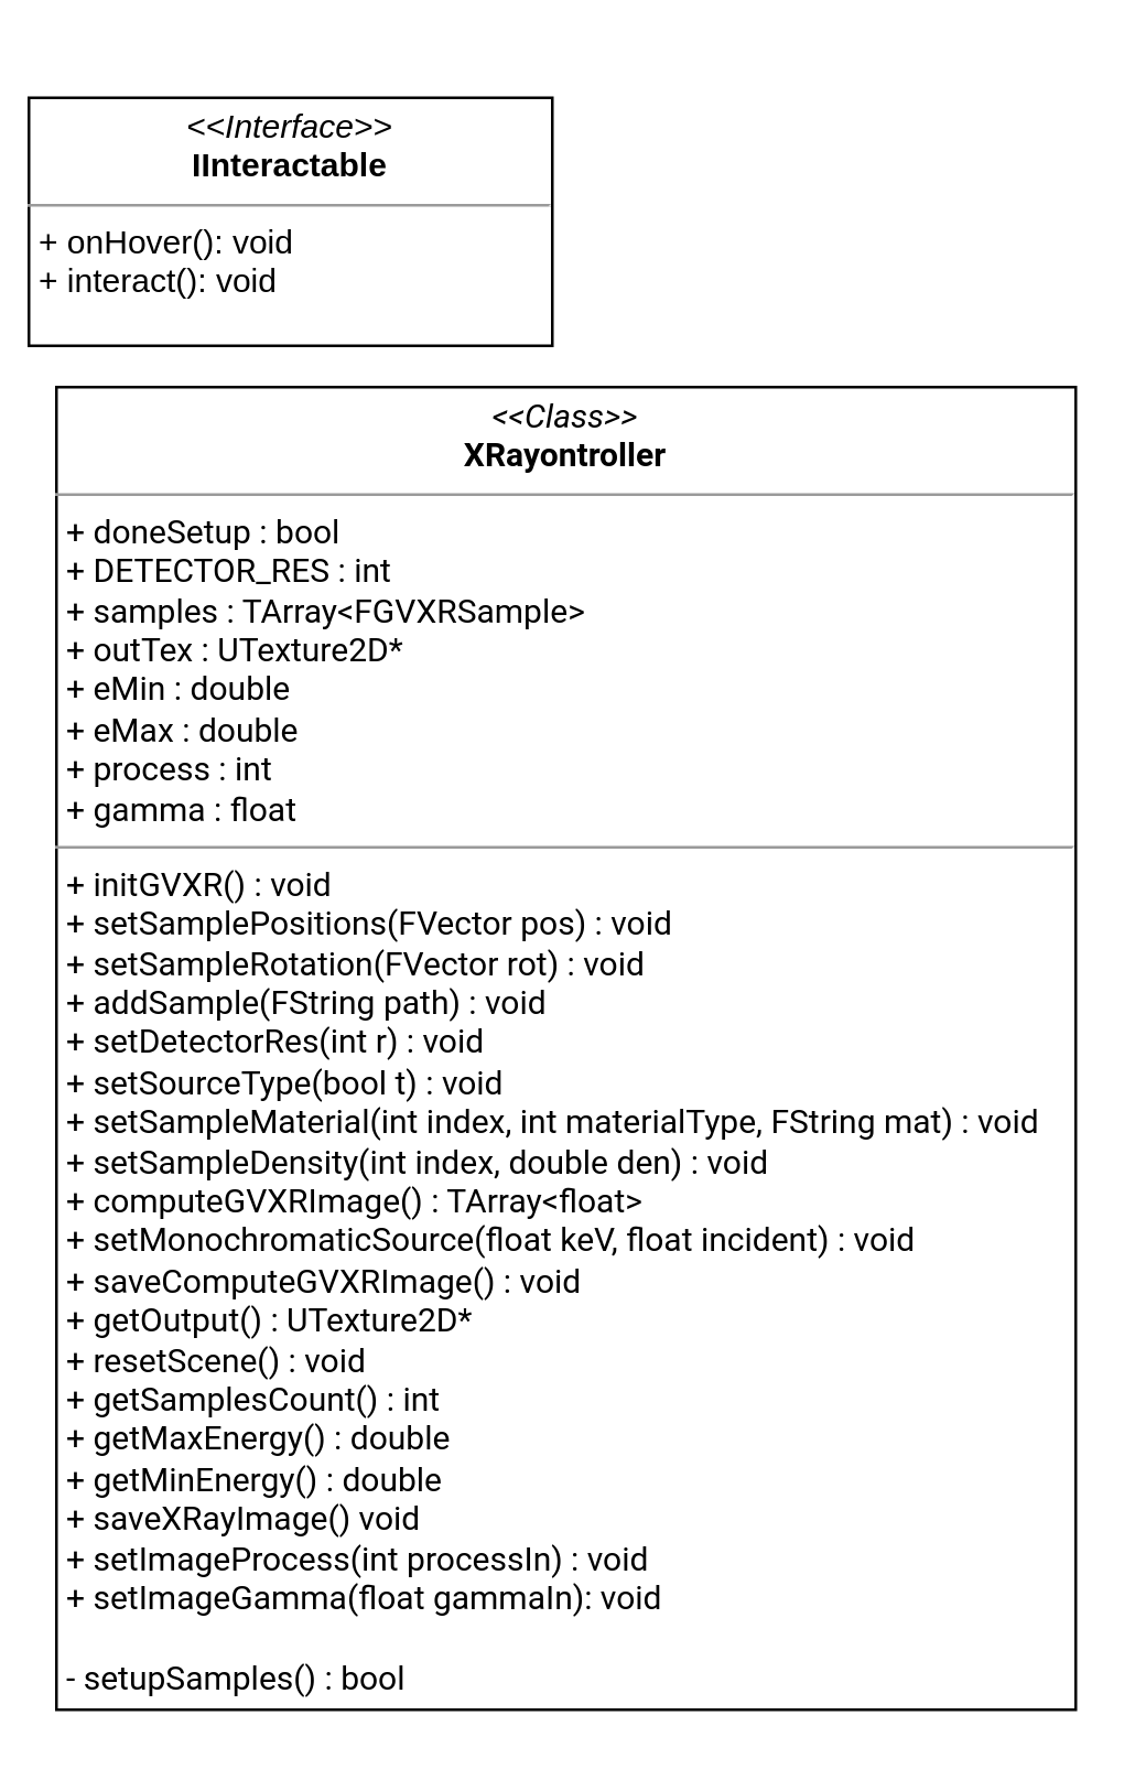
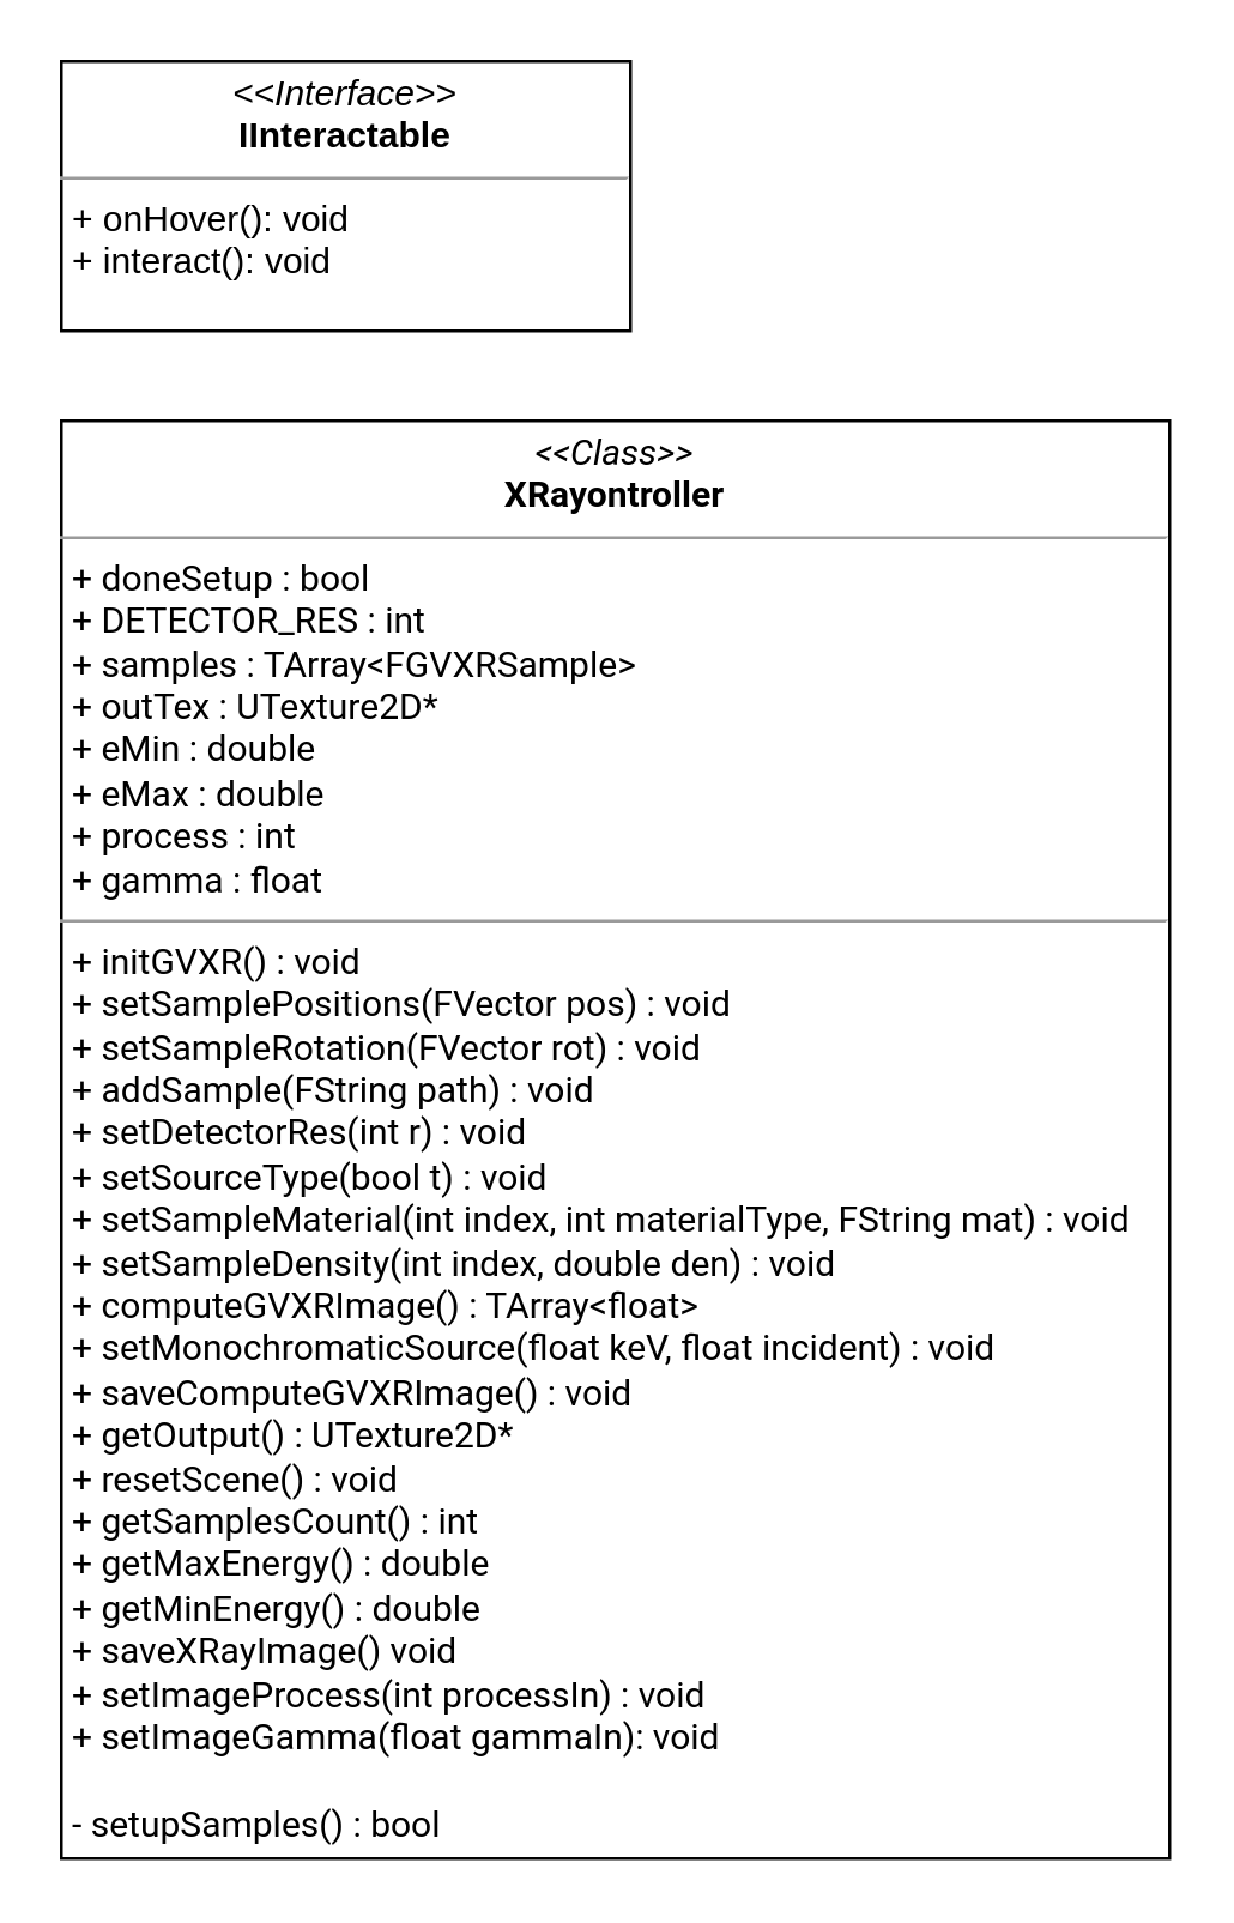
- <mxCell id="2" value="&lt;p style=&quot;margin:0px;margin-top:4px;text-align:center;&quot;&gt;&lt;i&gt;&amp;lt;&amp;lt;Interface&amp;gt;&amp;gt;&lt;/i&gt;&lt;br&gt;&lt;b&gt;IInteractable&lt;/b&gt;&lt;/p&gt;&lt;hr size=&quot;1&quot;&gt;&lt;p style=&quot;margin:0px;margin-left:4px;&quot;&gt;+ onHover(): void&lt;br&gt;+ interact(): void&lt;/p&gt;" style="verticalAlign=top;align=left;overflow=fill;fontSize=12;fontFamily=Helvetica;html=1;" parent="1" vertex="1"><mxGeometry x="10" y="35" width="190" height="90" as="geometry" /></mxCell>
+ <mxCell id="2" value="&lt;p style=&quot;margin:0px;margin-top:4px;text-align:center;&quot;&gt;&lt;i&gt;&amp;lt;&amp;lt;Interface&amp;gt;&amp;gt;&lt;/i&gt;&lt;br&gt;&lt;b&gt;IInteractable&lt;/b&gt;&lt;/p&gt;&lt;hr size=&quot;1&quot;&gt;&lt;p style=&quot;margin:0px;margin-left:4px;&quot;&gt;+ onHover(): void&lt;br&gt;+ interact(): void&lt;/p&gt;" style="verticalAlign=top;align=left;overflow=fill;fontSize=12;fontFamily=Helvetica;html=1;" parent="1" vertex="1"><mxGeometry x="20" y="20" width="190" height="90" as="geometry" /></mxCell>
